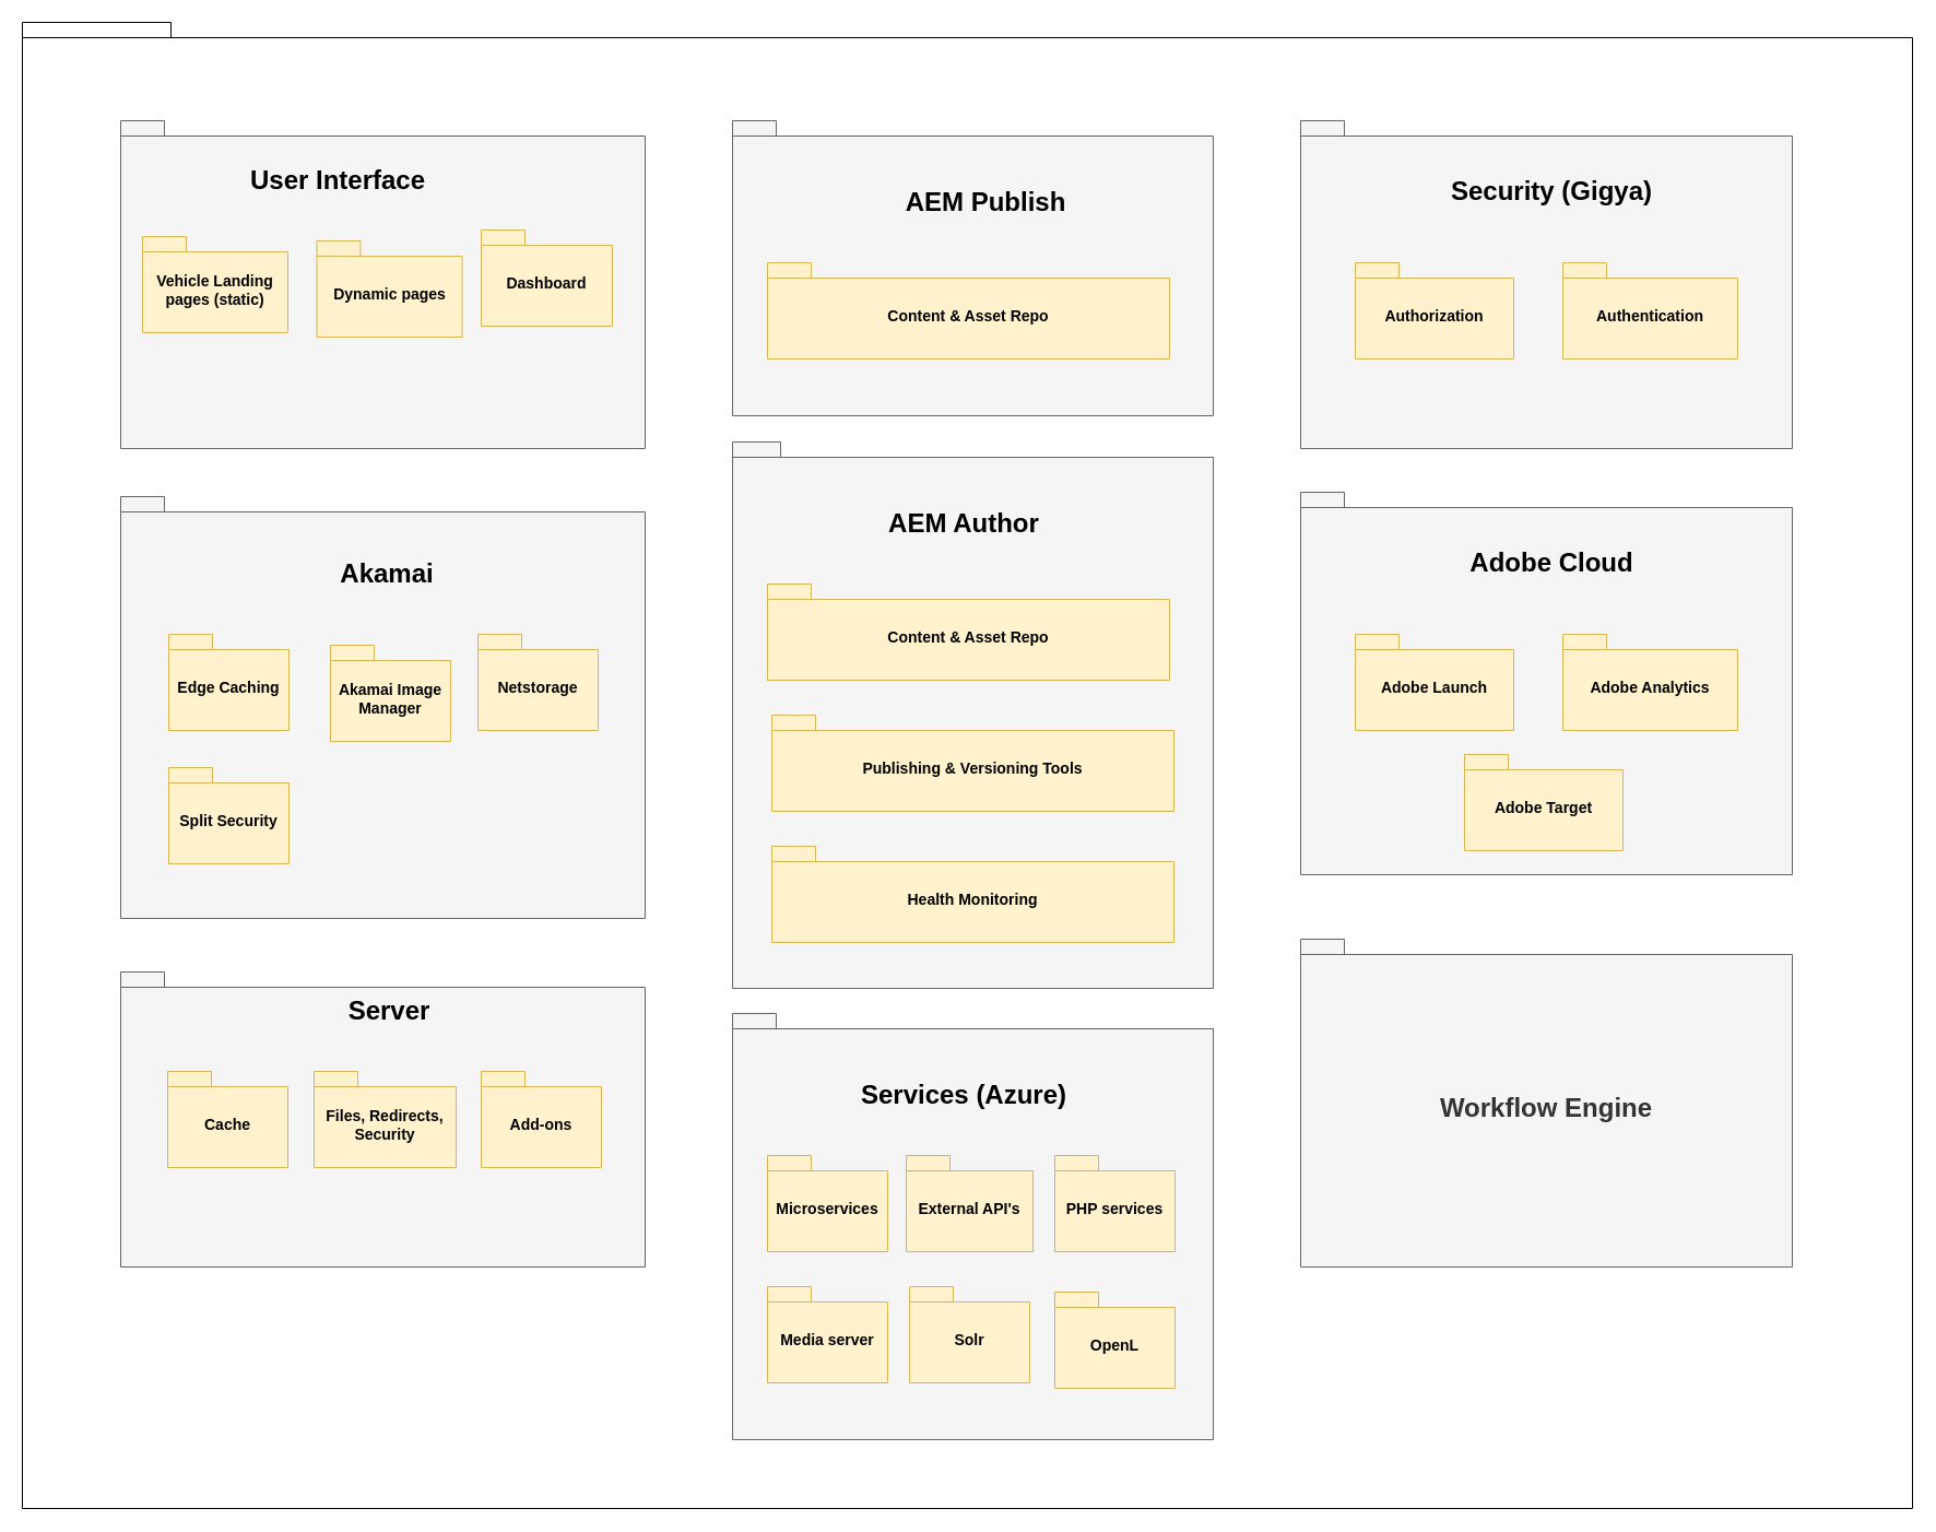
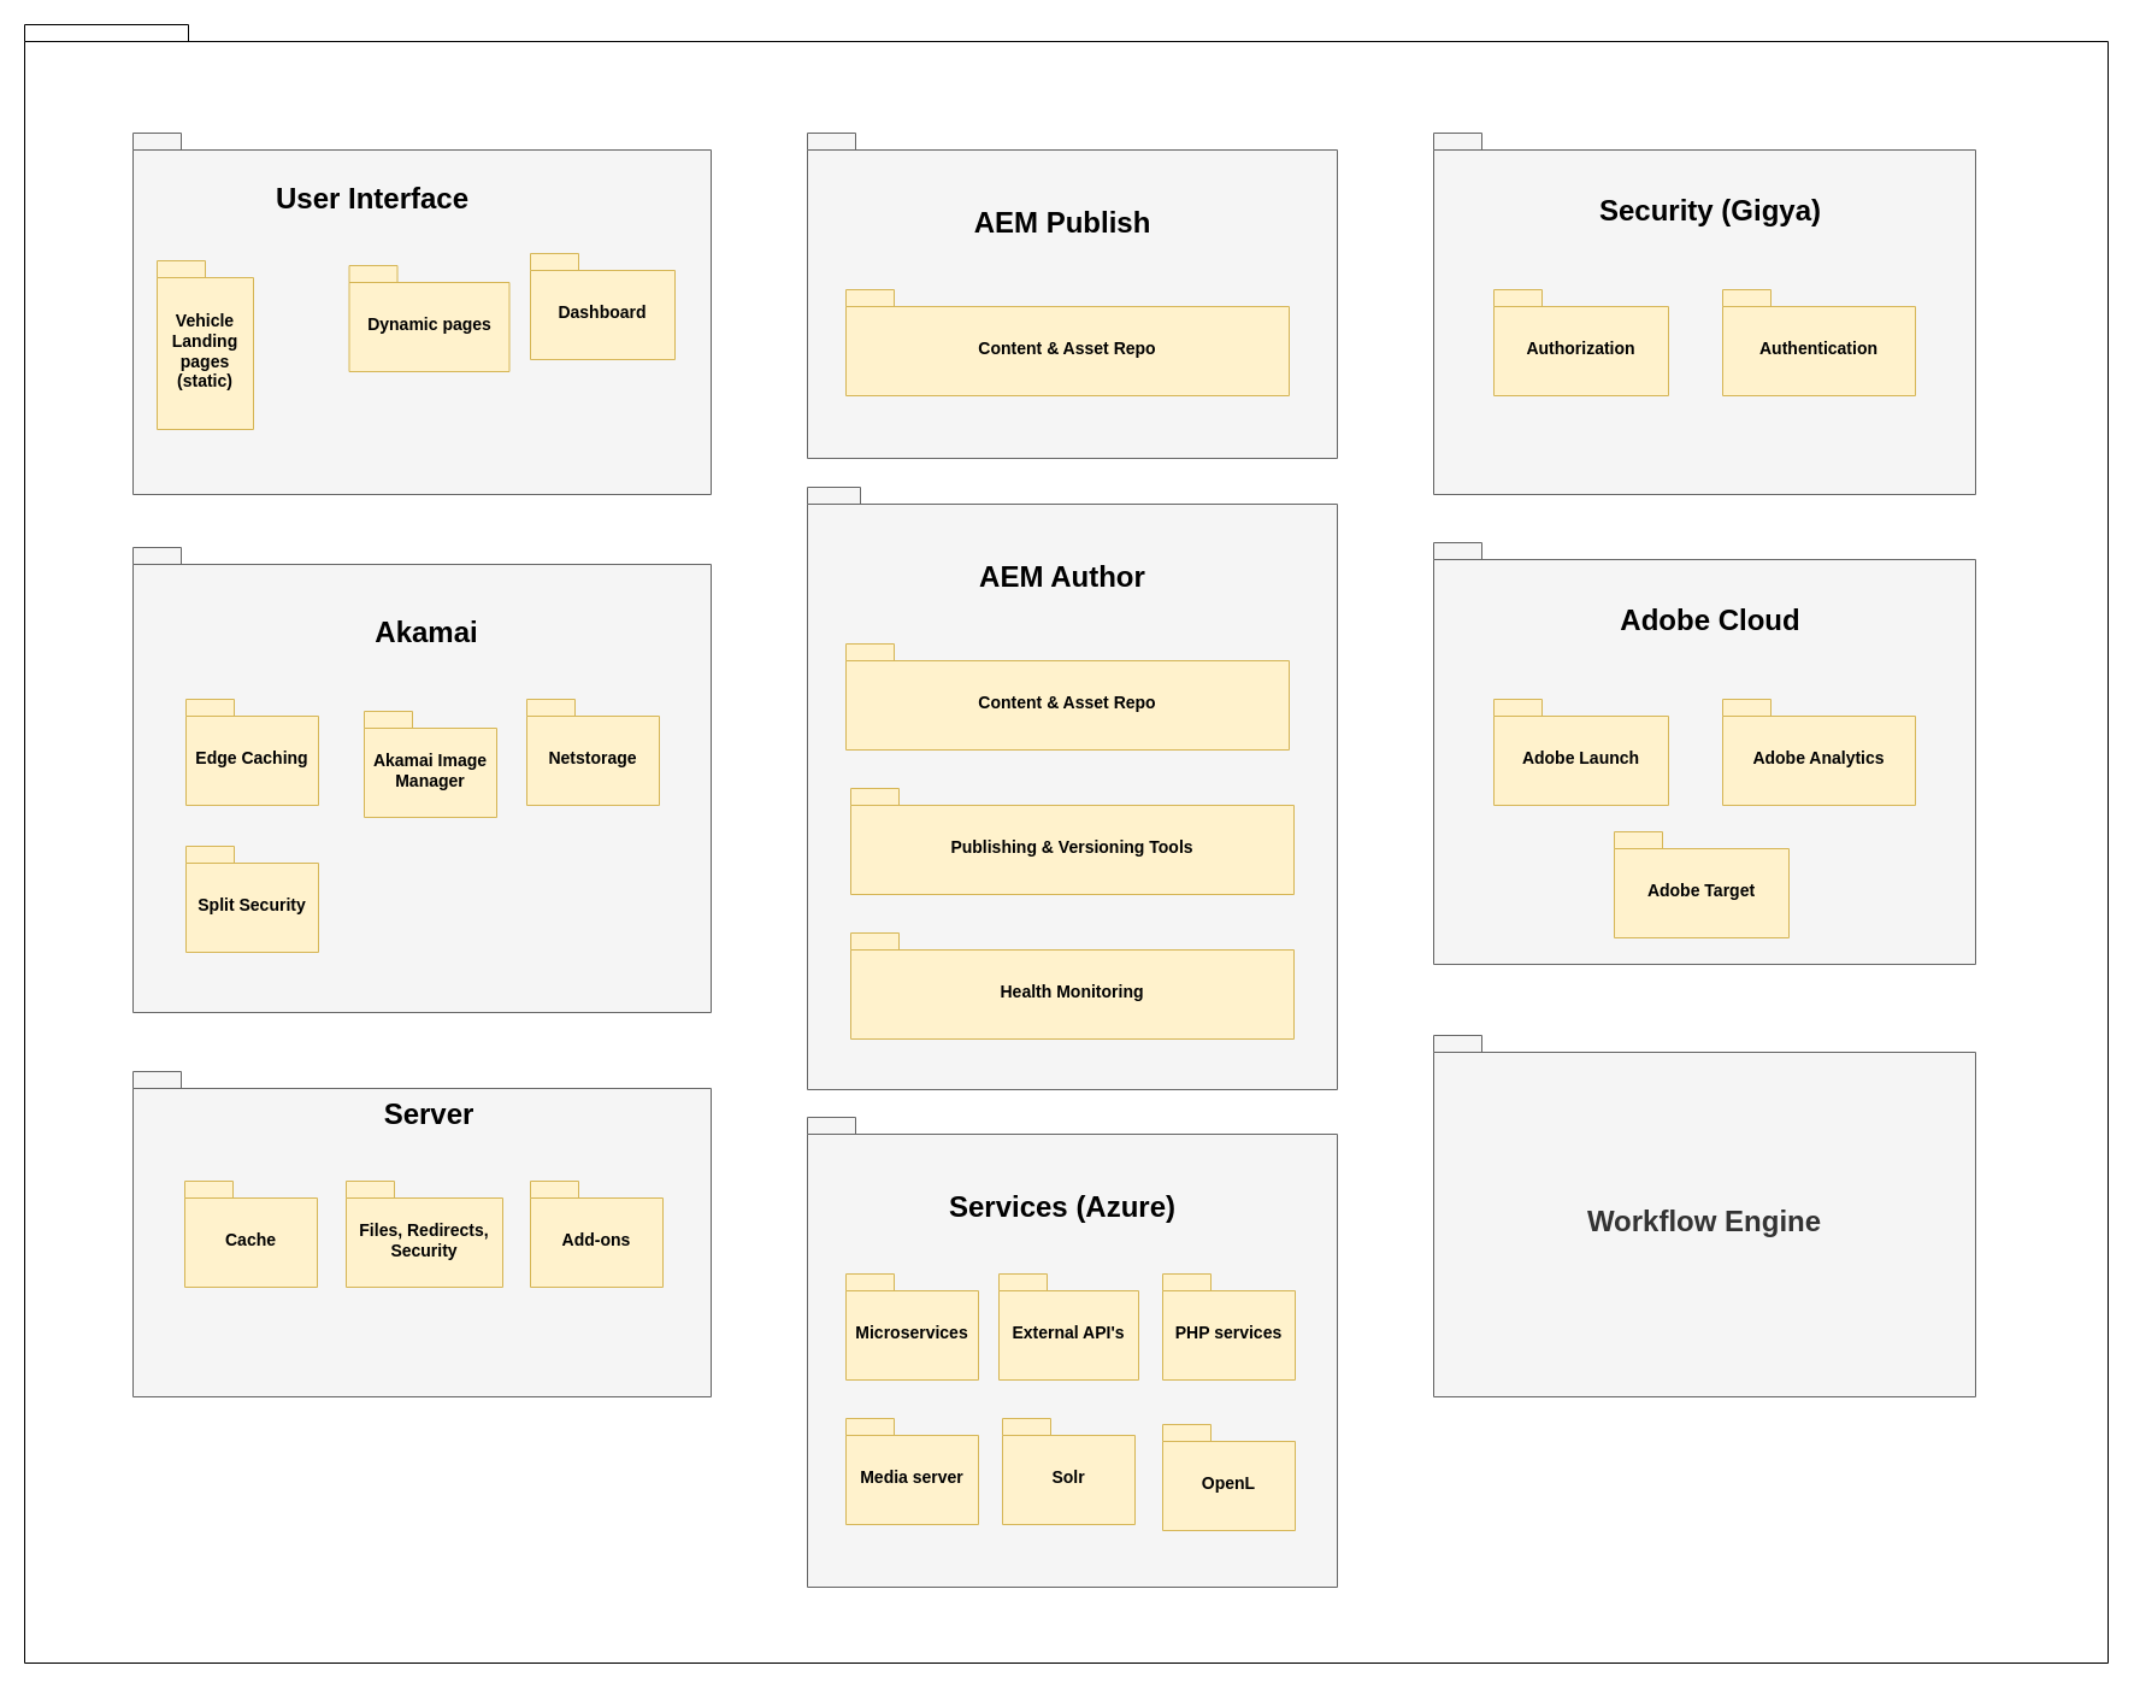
- <mxCell id="32" value="&lt;span style=&quot;font-size: 24px;&quot;&gt;&lt;b&gt;AEM Publish&lt;/b&gt;&lt;/span&gt;" style="text;html=1;align=center;verticalAlign=middle;whiteSpace=wrap;rounded=0;" vertex="1" parent="30"><mxGeometry x="112" y="40" width="240" height="70" as="geometry" /></mxCell>
+ <mxCell id="32" value="&lt;span style=&quot;font-size: 24px;&quot;&gt;&lt;b&gt;AEM Publish&lt;/b&gt;&lt;/span&gt;" style="text;html=1;align=center;verticalAlign=middle;whiteSpace=wrap;rounded=0;" vertex="1" parent="30"><mxGeometry x="92" y="40" width="240" height="70" as="geometry" /></mxCell>
- <mxCell id="15" value="&lt;font style=&quot;font-size: 14px;&quot;&gt;Vehicle Landing pages (static)&lt;/font&gt;" style="shape=folder;fontStyle=1;spacingTop=10;tabWidth=40;tabHeight=14;tabPosition=left;html=1;whiteSpace=wrap;fillColor=#fff2cc;strokeColor=#d6b656;" vertex="1" parent="1"><mxGeometry x="130" y="216" width="133" height="88" as="geometry" /></mxCell>
+ <mxCell id="15" value="&lt;font style=&quot;font-size: 14px;&quot;&gt;Vehicle Landing pages (static)&lt;/font&gt;" style="shape=folder;fontStyle=1;spacingTop=10;tabWidth=40;tabHeight=14;tabPosition=left;html=1;whiteSpace=wrap;fillColor=#fff2cc;strokeColor=#d6b656;" vertex="1" parent="1"><mxGeometry x="130" y="216" width="80" height="140" as="geometry" /></mxCell>
